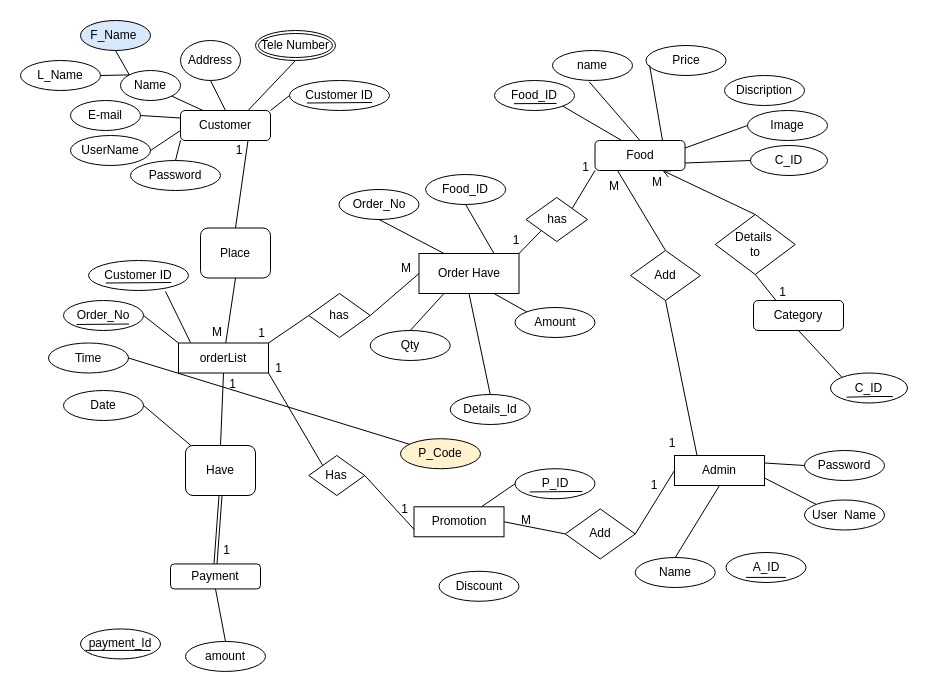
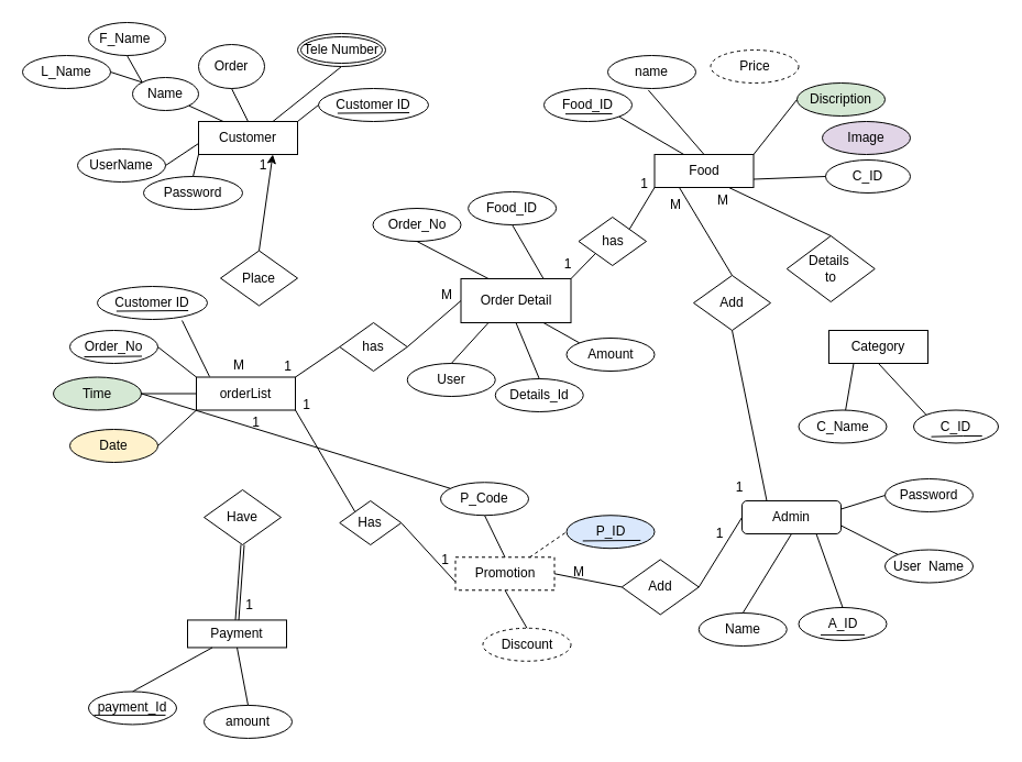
- <mxCell id="9" value="F_Name&amp;nbsp;" style="ellipse;whiteSpace=wrap;html=1;fillColor=#dae8fc;" parent="1" vertex="1"><mxGeometry x="80" y="20" width="70" height="30" as="geometry" /></mxCell>
+ <mxCell id="9" value="F_Name&amp;nbsp;" style="ellipse;whiteSpace=wrap;html=1;" parent="1" vertex="1"><mxGeometry x="80" y="20" width="70" height="30" as="geometry" /></mxCell>
- <mxCell id="101" value="Tele Number" style="ellipse;shape=doubleEllipse;margin=3;whiteSpace=wrap;html=1;align=center;" parent="1" vertex="1"><mxGeometry x="255" y="30" width="80" height="30" as="geometry" /></mxCell>
+ <mxCell id="101" value="Tele Number" style="ellipse;shape=doubleEllipse;margin=3;whiteSpace=wrap;html=1;align=center;" parent="1" vertex="1"><mxGeometry x="270" y="30" width="80" height="30" as="geometry" /></mxCell>
- <mxCell id="11" value="Address" style="ellipse;whiteSpace=wrap;html=1;" parent="1" vertex="1"><mxGeometry x="180" y="40" width="60" height="40" as="geometry" /></mxCell>
+ <mxCell id="11" value="Order" style="ellipse;whiteSpace=wrap;html=1;" parent="1" vertex="1"><mxGeometry x="180" y="40" width="60" height="40" as="geometry" /></mxCell>
- <mxCell id="21" value="Price" style="ellipse;whiteSpace=wrap;html=1;" parent="1" vertex="1"><mxGeometry x="645.5" y="45" width="80" height="30" as="geometry" /></mxCell>
+ <mxCell id="21" value="Price" style="ellipse;whiteSpace=wrap;html=1;dashed=1;" parent="1" vertex="1"><mxGeometry x="645.5" y="45" width="80" height="30" as="geometry" /></mxCell>
- <mxCell id="10" value="L_Name" style="ellipse;whiteSpace=wrap;html=1;" parent="1" vertex="1"><mxGeometry x="20" y="60" width="80" height="30" as="geometry" /></mxCell>
+ <mxCell id="10" value="L_Name" style="ellipse;whiteSpace=wrap;html=1;" parent="1" vertex="1"><mxGeometry x="20" y="50" width="80" height="30" as="geometry" /></mxCell>
- <mxCell id="22" value="Discription" style="ellipse;whiteSpace=wrap;html=1;" parent="1" vertex="1"><mxGeometry x="724" y="75" width="80" height="30" as="geometry" /></mxCell>
+ <mxCell id="22" value="Discription" style="ellipse;whiteSpace=wrap;html=1;fillColor=#d5e8d4;" parent="1" vertex="1"><mxGeometry x="724" y="75" width="80" height="30" as="geometry" /></mxCell>
- <mxCell id="41" value="" style="endArrow=none;html=1;rounded=0;entryX=0.045;entryY=0.66;entryDx=0;entryDy=0;entryPerimeter=0;exitX=0.75;exitY=0;exitDx=0;exitDy=0;" parent="1" source="3" target="21" edge="1"><mxGeometry width="50" height="50" relative="1" as="geometry"><mxPoint x="698.931" y="150" as="sourcePoint" /><mxPoint x="661.473" y="120.535" as="targetPoint" /></mxGeometry></mxCell>
- <mxCell id="15" value="E-mail" style="ellipse;whiteSpace=wrap;html=1;" parent="1" vertex="1"><mxGeometry x="70" y="100" width="70" height="30" as="geometry" /></mxCell>
+ <mxCell id="42" value="" style="endArrow=none;html=1;rounded=0;entryX=0;entryY=0.5;entryDx=0;entryDy=0;exitX=1;exitY=0;exitDx=0;exitDy=0;" parent="1" source="3" target="22" edge="1"><mxGeometry width="50" height="50" relative="1" as="geometry"><mxPoint x="708.931" y="160" as="sourcePoint" /><mxPoint x="671.473" y="130.535" as="targetPoint" /></mxGeometry></mxCell>
- <mxCell id="34" value="" style="endArrow=none;html=1;rounded=0;entryX=0;entryY=0.25;entryDx=0;entryDy=0;exitX=1;exitY=0.5;exitDx=0;exitDy=0;" parent="1" source="15" target="2" edge="1"><mxGeometry width="50" height="50" relative="1" as="geometry"><mxPoint x="245" y="130" as="sourcePoint" /><mxPoint x="245" y="100" as="targetPoint" /></mxGeometry></mxCell>
- <mxCell id="2" value="Customer" style="whiteSpace=wrap;html=1;rounded=1;" parent="1" vertex="1"><mxGeometry x="180" y="110" width="90" height="30" as="geometry" /></mxCell>
+ <mxCell id="2" value="Customer" style="rounded=0;whiteSpace=wrap;html=1;" parent="1" vertex="1"><mxGeometry x="180" y="110" width="90" height="30" as="geometry" /></mxCell>
- <mxCell id="110" value="Image" style="ellipse;whiteSpace=wrap;html=1;" parent="1" vertex="1"><mxGeometry x="747" y="110" width="80" height="30" as="geometry" /></mxCell>
+ <mxCell id="110" value="Image" style="ellipse;whiteSpace=wrap;html=1;fillColor=#e1d5e7;" parent="1" vertex="1"><mxGeometry x="747" y="110" width="80" height="30" as="geometry" /></mxCell>
- <mxCell id="111" value="" style="endArrow=none;html=1;rounded=0;entryX=0;entryY=0.5;entryDx=0;entryDy=0;exitX=1;exitY=0.25;exitDx=0;exitDy=0;" parent="1" source="3" target="110" edge="1"><mxGeometry width="50" height="50" relative="1" as="geometry"><mxPoint x="683.75" y="201.9" as="sourcePoint" /><mxPoint x="690.063" y="170.645" as="targetPoint" /></mxGeometry></mxCell>
- <mxCell id="54" value="" style="endArrow=none;html=1;rounded=0;entryX=0.75;entryY=1;entryDx=0;entryDy=0;exitX=0.5;exitY=0;exitDx=0;exitDy=0;" parent="1" source="52" target="2" edge="1"><mxGeometry width="50" height="50" relative="1" as="geometry"><mxPoint x="343" y="380" as="sourcePoint" /><mxPoint x="393" y="330" as="targetPoint" /></mxGeometry></mxCell>
+ <mxCell id="54" value="" style="endArrow=classic;html=1;rounded=0;entryX=0.75;entryY=1;entryDx=0;entryDy=0;exitX=0.5;exitY=0;exitDx=0;exitDy=0;" parent="1" source="52" target="2" edge="1"><mxGeometry width="50" height="50" relative="1" as="geometry"><mxPoint x="343" y="380" as="sourcePoint" /><mxPoint x="393" y="330" as="targetPoint" /></mxGeometry></mxCell>
- <mxCell id="3" value="Food" style="whiteSpace=wrap;html=1;rounded=1;" parent="1" vertex="1"><mxGeometry x="594.5" y="140" width="90" height="30" as="geometry" /></mxCell>
+ <mxCell id="3" value="Food" style="rounded=0;whiteSpace=wrap;html=1;" parent="1" vertex="1"><mxGeometry x="594.5" y="140" width="90" height="30" as="geometry" /></mxCell>
- <mxCell id="69" value="" style="endArrow=open;html=1;rounded=0;exitX=0.5;exitY=0;exitDx=0;exitDy=0;entryX=0.75;entryY=1;entryDx=0;entryDy=0;" parent="1" source="68" target="3" edge="1"><mxGeometry relative="1" as="geometry"><mxPoint x="583" y="340" as="sourcePoint" /><mxPoint x="643" y="220" as="targetPoint" /></mxGeometry></mxCell>
+ <mxCell id="69" value="" style="endArrow=none;html=1;rounded=0;exitX=0.5;exitY=0;exitDx=0;exitDy=0;entryX=0.75;entryY=1;entryDx=0;entryDy=0;" parent="1" source="68" target="3" edge="1"><mxGeometry relative="1" as="geometry"><mxPoint x="583" y="340" as="sourcePoint" /><mxPoint x="643" y="220" as="targetPoint" /></mxGeometry></mxCell>
- <mxCell id="52" value="Place" style="whiteSpace=wrap;html=1;rounded=1;" parent="1" vertex="1"><mxGeometry x="200" y="227.5" width="70" height="50" as="geometry" /></mxCell>
+ <mxCell id="52" value="Place" style="rhombus;whiteSpace=wrap;html=1;" parent="1" vertex="1"><mxGeometry x="200" y="227.5" width="70" height="50" as="geometry" /></mxCell>
- <mxCell id="123" value="Order Have" style="shape=ext;margin=3;double=0;whiteSpace=wrap;html=1;align=center;" parent="1" vertex="1"><mxGeometry x="418.5" y="253" width="100" height="40" as="geometry" /></mxCell>
+ <mxCell id="123" value="Order Detail" style="shape=ext;margin=3;double=0;whiteSpace=wrap;html=1;align=center;" parent="1" vertex="1"><mxGeometry x="418.5" y="253" width="100" height="40" as="geometry" /></mxCell>
- <mxCell id="71" value="" style="endArrow=none;html=1;rounded=0;entryX=0.25;entryY=0;entryDx=0;entryDy=0;exitX=0.5;exitY=1;exitDx=0;exitDy=0;" parent="1" source="68" target="23" edge="1"><mxGeometry relative="1" as="geometry"><mxPoint x="773" y="338" as="sourcePoint" /><mxPoint x="623" y="389" as="targetPoint" /></mxGeometry></mxCell>
- <mxCell id="72" value="1" style="resizable=0;html=1;align=right;verticalAlign=bottom;" parent="71" connectable="0" vertex="1"><mxGeometry x="1" relative="1" as="geometry"><mxPoint x="11" as="offset" /></mxGeometry></mxCell>
- <mxCell id="55" value="" style="endArrow=none;html=1;rounded=0;entryX=0.5;entryY=1;entryDx=0;entryDy=0;" parent="1" source="4" target="52" edge="1"><mxGeometry width="50" height="50" relative="1" as="geometry"><mxPoint x="303" y="430" as="sourcePoint" /><mxPoint x="353" y="380" as="targetPoint" /></mxGeometry></mxCell>
+ <mxCell id="55" value="" style="endArrow=none;html=1;rounded=0;" parent="1" source="4" target="17" edge="1"><mxGeometry width="50" height="50" relative="1" as="geometry"><mxPoint x="303" y="430" as="sourcePoint" /><mxPoint x="353" y="380" as="targetPoint" /></mxGeometry></mxCell>
- <mxCell id="23" value="Category" style="whiteSpace=wrap;html=1;rounded=1;" parent="1" vertex="1"><mxGeometry x="753" y="300" width="90" height="30" as="geometry" /></mxCell>
+ <mxCell id="23" value="Category" style="rounded=0;whiteSpace=wrap;html=1;" parent="1" vertex="1"><mxGeometry x="753" y="300" width="90" height="30" as="geometry" /></mxCell>
- <mxCell id="60" value="Qty" style="ellipse;whiteSpace=wrap;html=1;" parent="1" vertex="1"><mxGeometry x="369.75" y="330" width="80" height="30" as="geometry" /></mxCell>
+ <mxCell id="60" value="User" style="ellipse;whiteSpace=wrap;html=1;" parent="1" vertex="1"><mxGeometry x="369.75" y="330" width="80" height="30" as="geometry" /></mxCell>
+ <mxCell id="43" value="" style="endArrow=none;html=1;rounded=0;exitX=0.25;exitY=1;exitDx=0;exitDy=0;" parent="1" source="23" target="25" edge="1"><mxGeometry width="50" height="50" relative="1" as="geometry"><mxPoint x="670.931" y="249" as="sourcePoint" /><mxPoint x="633.473" y="219.535" as="targetPoint" /></mxGeometry></mxCell>
- <mxCell id="17" value="Time" style="ellipse;whiteSpace=wrap;html=1;" parent="1" vertex="1"><mxGeometry x="48" y="342.5" width="80" height="30" as="geometry" /></mxCell>
+ <mxCell id="17" value="Time" style="ellipse;whiteSpace=wrap;html=1;fillColor=#d5e8d4;" parent="1" vertex="1"><mxGeometry x="48" y="342.5" width="80" height="30" as="geometry" /></mxCell>
+ <mxCell id="25" value="C_Name" style="ellipse;whiteSpace=wrap;html=1;" parent="1" vertex="1"><mxGeometry x="725.5" y="372.5" width="80" height="30" as="geometry" /></mxCell>
- <mxCell id="18" value="Date" style="ellipse;whiteSpace=wrap;html=1;" parent="1" vertex="1"><mxGeometry x="63" y="390" width="80" height="30" as="geometry" /></mxCell>
+ <mxCell id="18" value="Date" style="ellipse;whiteSpace=wrap;html=1;fillColor=#fff2cc;" parent="1" vertex="1"><mxGeometry x="63" y="390" width="80" height="30" as="geometry" /></mxCell>
- <mxCell id="56" value="" style="endArrow=none;html=1;rounded=0;entryX=0.5;entryY=1;entryDx=0;entryDy=0;exitX=0.5;exitY=0;exitDx=0;exitDy=0;" parent="1" source="53" target="4" edge="1"><mxGeometry width="50" height="50" relative="1" as="geometry"><mxPoint x="348" y="480" as="sourcePoint" /><mxPoint x="253" y="580" as="targetPoint" /></mxGeometry></mxCell>
- <mxCell id="129" value="Details_Id" style="ellipse;whiteSpace=wrap;html=1;" vertex="1" parent="1"><mxGeometry x="449.75" y="394" width="80" height="30" as="geometry" /></mxCell>
+ <mxCell id="129" value="Details_Id" style="ellipse;whiteSpace=wrap;html=1;" vertex="1" parent="1"><mxGeometry x="449.75" y="344" width="80" height="30" as="geometry" /></mxCell>
- <mxCell id="47" value="" style="endArrow=none;html=1;rounded=0;exitX=1;exitY=0.5;exitDx=0;exitDy=0;" parent="1" source="18" target="53" edge="1"><mxGeometry width="50" height="50" relative="1" as="geometry"><mxPoint x="373" y="470" as="sourcePoint" /><mxPoint x="423" y="420" as="targetPoint" /></mxGeometry></mxCell>
+ <mxCell id="47" value="" style="endArrow=none;html=1;rounded=0;exitX=1;exitY=0.5;exitDx=0;exitDy=0;entryX=0;entryY=1;entryDx=0;entryDy=0;" parent="1" source="18" target="4" edge="1"><mxGeometry width="50" height="50" relative="1" as="geometry"><mxPoint x="373" y="470" as="sourcePoint" /><mxPoint x="423" y="420" as="targetPoint" /></mxGeometry></mxCell>
- <mxCell id="96" value="P_Code" style="ellipse;whiteSpace=wrap;html=1;align=center;fillColor=#fff2cc;" parent="1" vertex="1"><mxGeometry x="400" y="438.22" width="80" height="30" as="geometry" /></mxCell>
+ <mxCell id="96" value="P_Code" style="ellipse;whiteSpace=wrap;html=1;align=center;" parent="1" vertex="1"><mxGeometry x="400" y="438.22" width="80" height="30" as="geometry" /></mxCell>
- <mxCell id="27" value="Password" style="ellipse;whiteSpace=wrap;html=1;" parent="1" vertex="1"><mxGeometry x="804" y="450" width="80" height="30" as="geometry" /></mxCell>
+ <mxCell id="27" value="Password" style="ellipse;whiteSpace=wrap;html=1;" parent="1" vertex="1"><mxGeometry x="804" y="435" width="80" height="30" as="geometry" /></mxCell>
- <mxCell id="53" value="Have" style="whiteSpace=wrap;html=1;rounded=1;" parent="1" vertex="1"><mxGeometry x="185" y="445" width="70" height="50" as="geometry" /></mxCell>
+ <mxCell id="53" value="Have" style="rhombus;whiteSpace=wrap;html=1;" parent="1" vertex="1"><mxGeometry x="185" y="445" width="70" height="50" as="geometry" /></mxCell>
- <mxCell id="5" value="Admin" style="rounded=0;whiteSpace=wrap;html=1;" parent="1" vertex="1"><mxGeometry x="674" y="455" width="90" height="30" as="geometry" /></mxCell>
+ <mxCell id="5" value="Admin" style="whiteSpace=wrap;html=1;rounded=1;" parent="1" vertex="1"><mxGeometry x="674" y="455" width="90" height="30" as="geometry" /></mxCell>
- <mxCell id="97" value="P_ID" style="ellipse;whiteSpace=wrap;html=1;align=center;" parent="1" vertex="1"><mxGeometry x="514.5" y="468.22" width="80" height="30" as="geometry" /></mxCell>
+ <mxCell id="97" value="P_ID" style="ellipse;whiteSpace=wrap;html=1;align=center;fillColor=#dae8fc;" parent="1" vertex="1"><mxGeometry x="514.5" y="468.22" width="80" height="30" as="geometry" /></mxCell>
+ <mxCell id="99" value="" style="endArrow=none;html=1;rounded=0;exitX=0.5;exitY=1;exitDx=0;exitDy=0;entryX=0.5;entryY=0;entryDx=0;entryDy=0;" parent="1" source="96" target="7" edge="1"><mxGeometry relative="1" as="geometry"><mxPoint x="348.5" y="570.78" as="sourcePoint" /><mxPoint x="508.5" y="570.78" as="targetPoint" /></mxGeometry></mxCell>
- <mxCell id="100" value="" style="endArrow=none;html=1;rounded=0;entryX=0;entryY=0.5;entryDx=0;entryDy=0;exitX=0.75;exitY=0;exitDx=0;exitDy=0;" parent="1" source="7" target="97" edge="1"><mxGeometry relative="1" as="geometry"><mxPoint x="348.5" y="570.78" as="sourcePoint" /><mxPoint x="508.5" y="570.78" as="targetPoint" /></mxGeometry></mxCell>
+ <mxCell id="100" value="" style="endArrow=none;html=1;rounded=0;entryX=0;entryY=0.5;entryDx=0;entryDy=0;exitX=0.75;exitY=0;exitDx=0;exitDy=0;dashed=1;" parent="1" source="7" target="97" edge="1"><mxGeometry relative="1" as="geometry"><mxPoint x="348.5" y="570.78" as="sourcePoint" /><mxPoint x="508.5" y="570.78" as="targetPoint" /></mxGeometry></mxCell>
+ <mxCell id="103" value="" style="endArrow=none;html=1;rounded=0;exitX=0.75;exitY=1;exitDx=0;exitDy=0;entryX=0.5;entryY=0;entryDx=0;entryDy=0;" parent="1" source="5" target="102" edge="1"><mxGeometry width="50" height="50" relative="1" as="geometry"><mxPoint x="674" y="499.5" as="sourcePoint" /><mxPoint x="886.5" y="422" as="targetPoint" /></mxGeometry></mxCell>
- <mxCell id="7" value="Promotion" style="rounded=0;whiteSpace=wrap;html=1;" parent="1" vertex="1"><mxGeometry x="413.5" y="506.28" width="90" height="30" as="geometry" /></mxCell>
+ <mxCell id="7" value="Promotion" style="rounded=0;whiteSpace=wrap;html=1;dashed=1;" parent="1" vertex="1"><mxGeometry x="413.5" y="506.28" width="90" height="30" as="geometry" /></mxCell>
+ <mxCell id="109" value="" style="endArrow=none;html=1;rounded=0;exitX=0.5;exitY=0;exitDx=0;exitDy=0;entryX=0.5;entryY=1;entryDx=0;entryDy=0;" parent="1" source="108" target="7" edge="1"><mxGeometry relative="1" as="geometry"><mxPoint x="364.5" y="683.84" as="sourcePoint" /><mxPoint x="474.5" y="619.34" as="targetPoint" /></mxGeometry></mxCell>
- <mxCell id="6" value="Payment" style="whiteSpace=wrap;html=1;rounded=1;" parent="1" vertex="1"><mxGeometry x="170" y="563.44" width="90" height="25" as="geometry" /></mxCell>
+ <mxCell id="6" value="Payment" style="rounded=0;whiteSpace=wrap;html=1;" parent="1" vertex="1"><mxGeometry x="170" y="563.44" width="90" height="25" as="geometry" /></mxCell>
- <mxCell id="108" value="Discount" style="ellipse;whiteSpace=wrap;html=1;align=center;" parent="1" vertex="1"><mxGeometry x="438.5" y="570.78" width="80" height="30" as="geometry" /></mxCell>
+ <mxCell id="108" value="Discount" style="ellipse;whiteSpace=wrap;html=1;align=center;dashed=1;" parent="1" vertex="1"><mxGeometry x="438.5" y="570.78" width="80" height="30" as="geometry" /></mxCell>
+ <mxCell id="50" value="" style="endArrow=none;html=1;rounded=0;exitX=0.5;exitY=0;exitDx=0;exitDy=0;entryX=0.25;entryY=1;entryDx=0;entryDy=0;" parent="1" source="28" target="6" edge="1"><mxGeometry width="50" height="50" relative="1" as="geometry"><mxPoint x="400" y="560.94" as="sourcePoint" /><mxPoint x="450" y="510.94" as="targetPoint" /></mxGeometry></mxCell>
